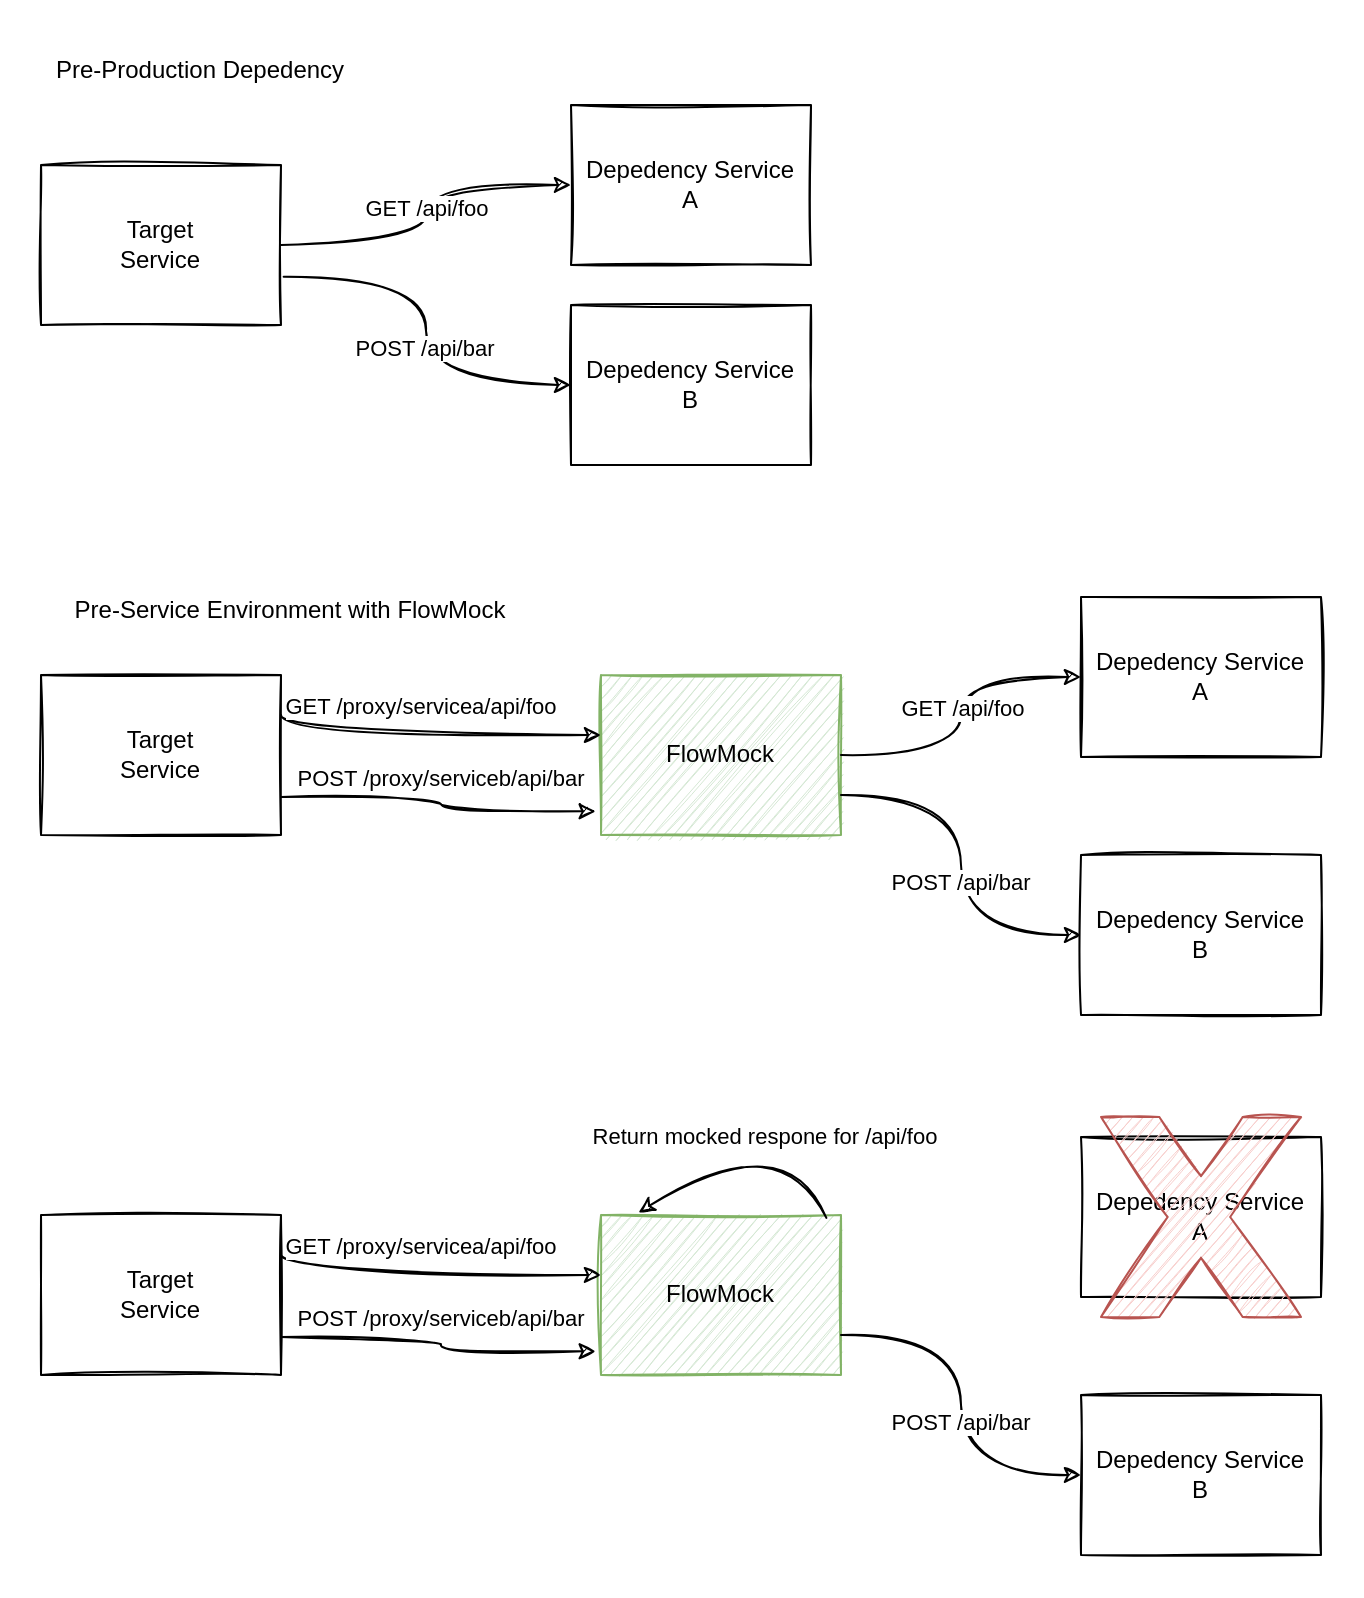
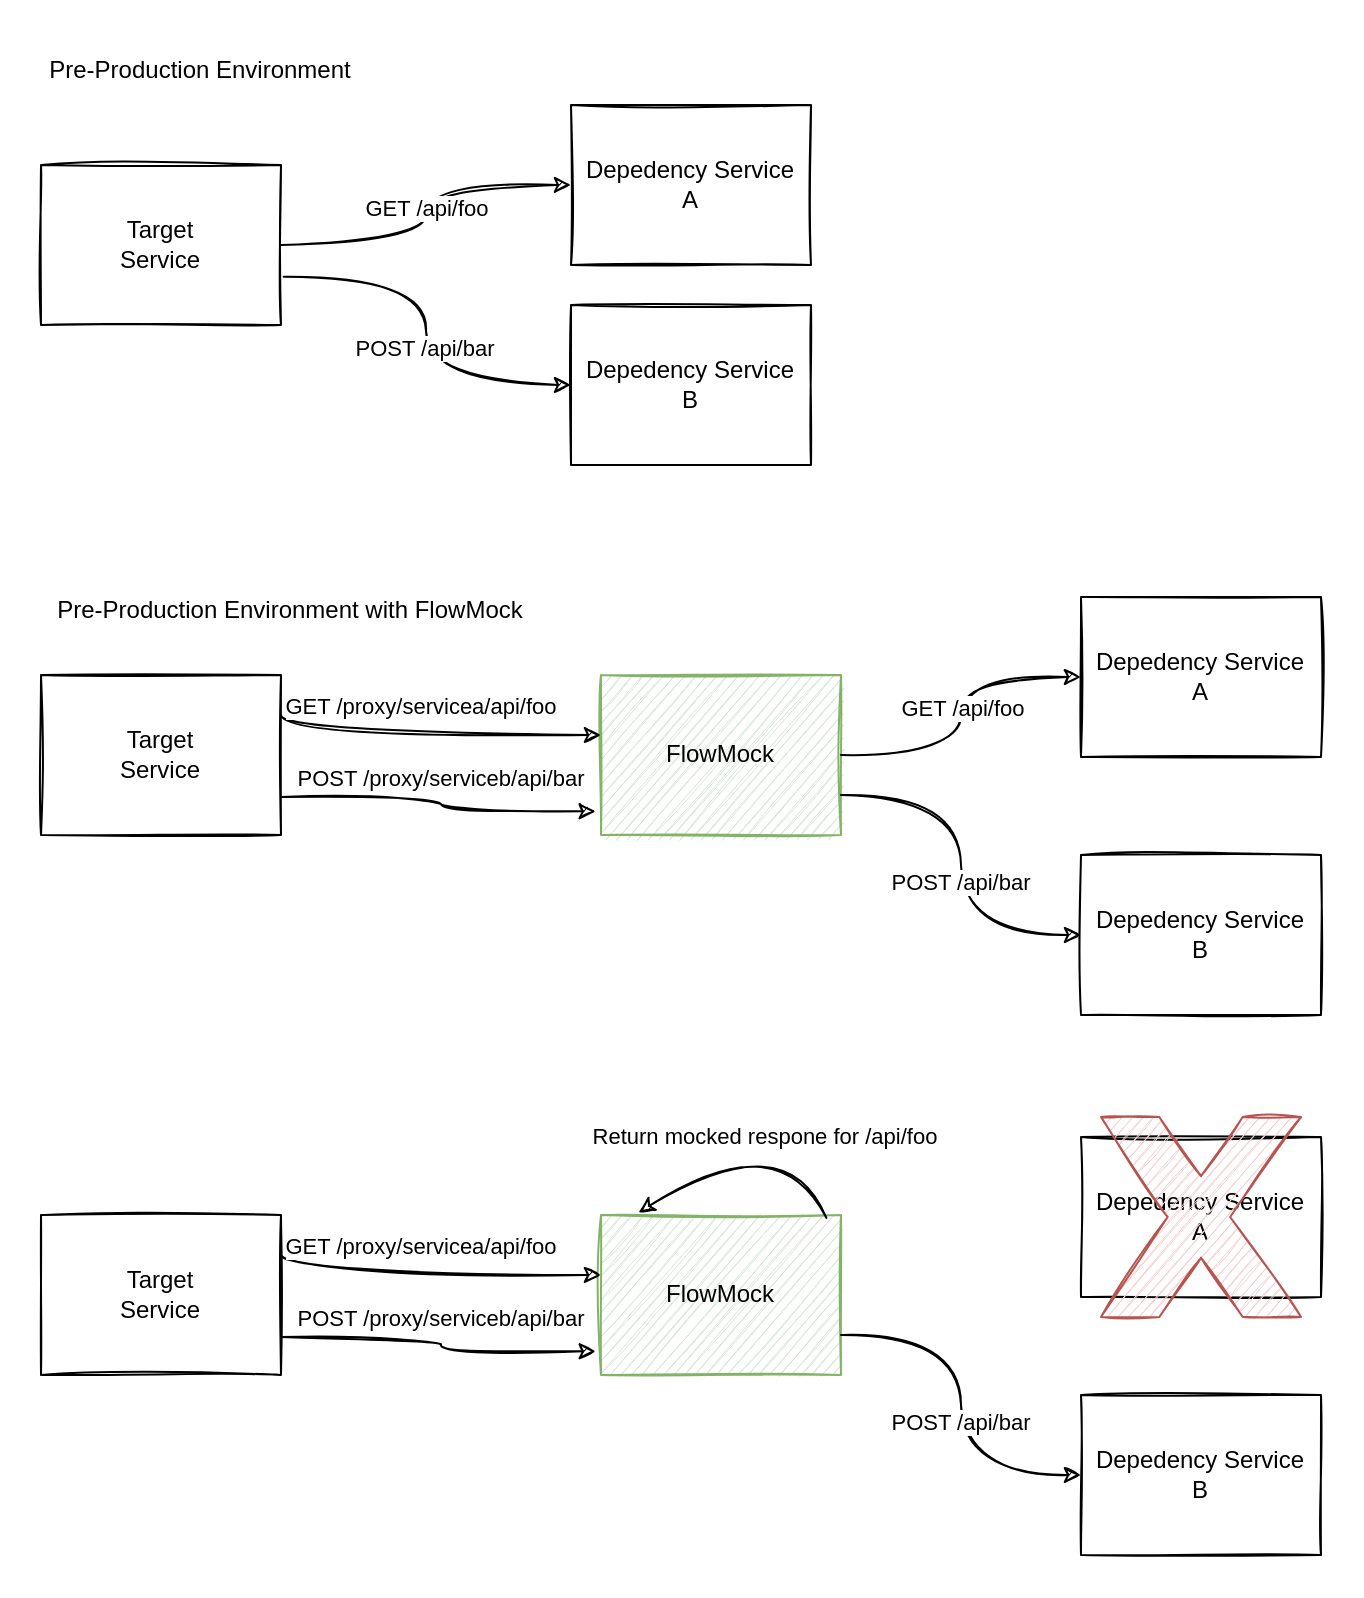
- <mxCell id="7" value="Pre-Production Depedency" style="text;html=1;strokeColor=none;fillColor=none;align=center;verticalAlign=middle;whiteSpace=wrap;rounded=0;sketch=1;" vertex="1" parent="1"><mxGeometry x="20" y="20" width="160" height="30" as="geometry" /></mxCell>
+ <mxCell id="7" value="Pre-Production Environment" style="text;html=1;strokeColor=none;fillColor=none;align=center;verticalAlign=middle;whiteSpace=wrap;rounded=0;sketch=1;" vertex="1" parent="1"><mxGeometry x="20" y="20" width="160" height="30" as="geometry" /></mxCell>
- <mxCell id="14" value="Pre-Service Environment with FlowMock" style="text;html=1;strokeColor=none;fillColor=none;align=center;verticalAlign=middle;whiteSpace=wrap;rounded=0;sketch=1;" vertex="1" parent="1"><mxGeometry x="20" y="290" width="250" height="30" as="geometry" /></mxCell>
+ <mxCell id="14" value="Pre-Production Environment with FlowMock" style="text;html=1;strokeColor=none;fillColor=none;align=center;verticalAlign=middle;whiteSpace=wrap;rounded=0;sketch=1;" vertex="1" parent="1"><mxGeometry x="20" y="290" width="250" height="30" as="geometry" /></mxCell>
